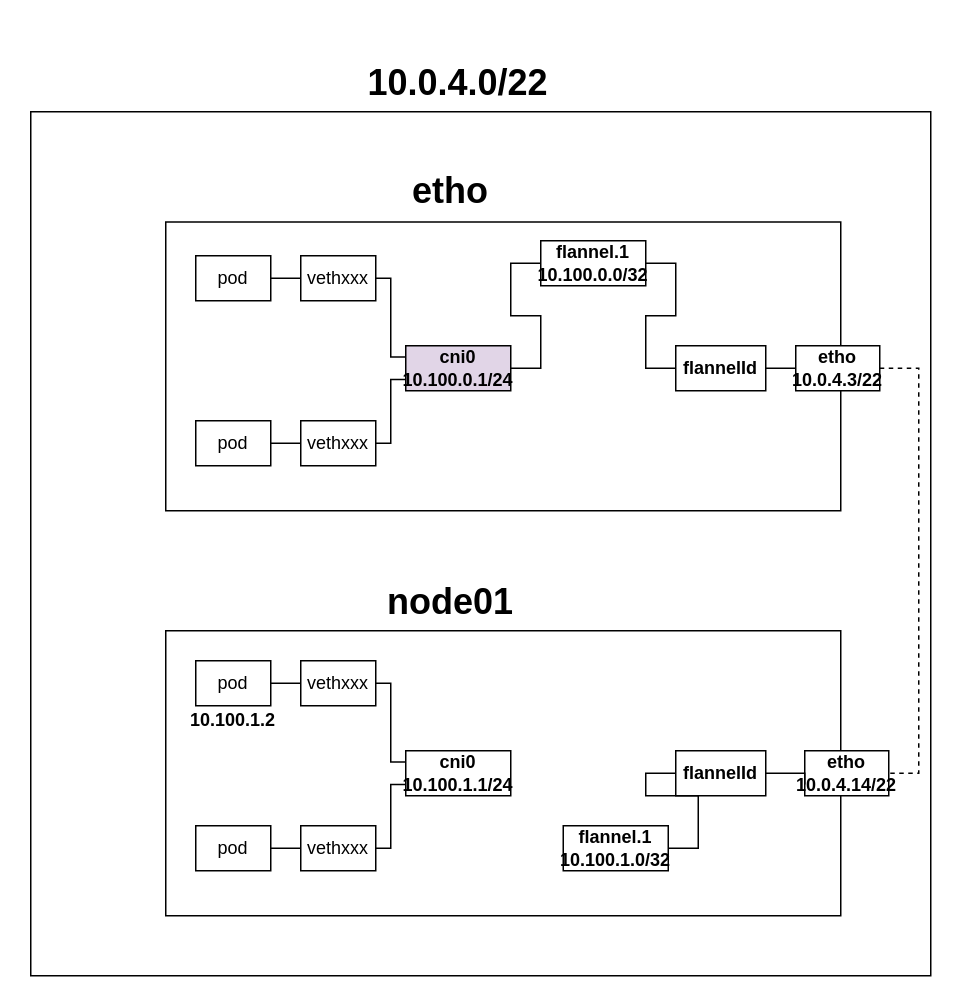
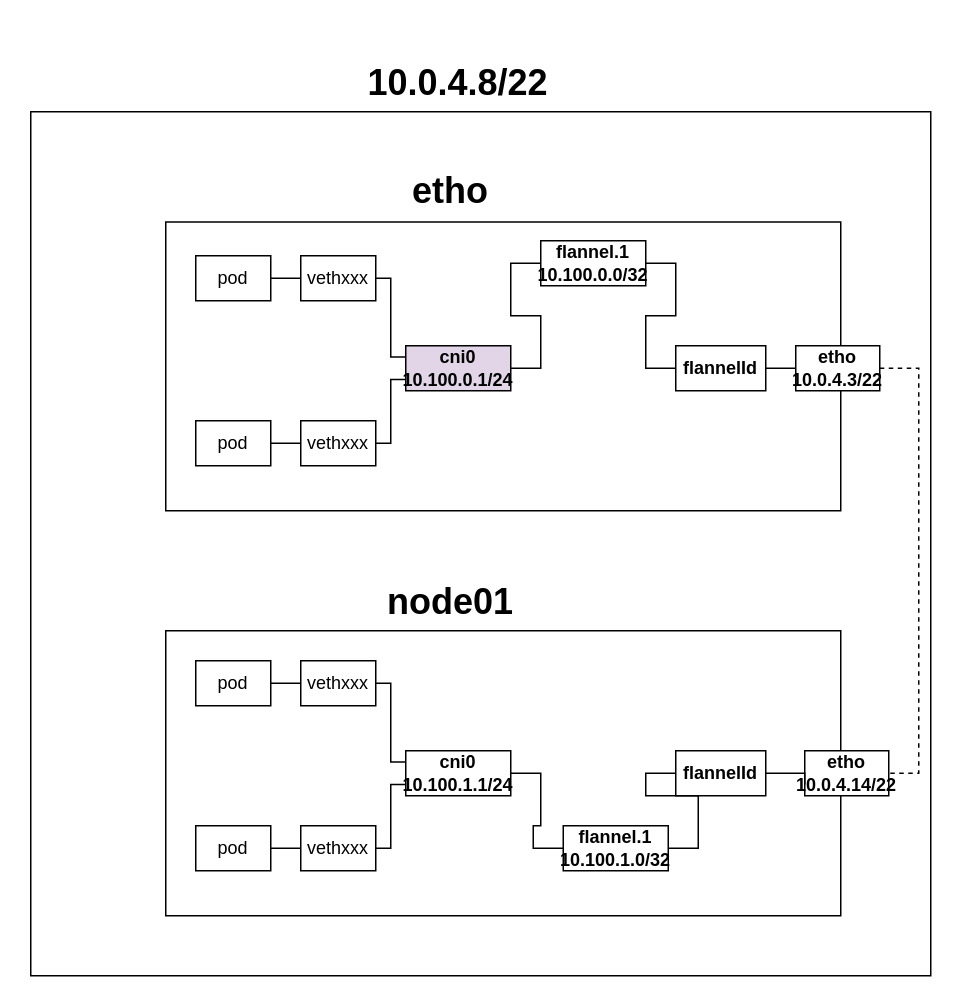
- <mxCell id="35" value="&lt;b&gt;&lt;font style=&quot;font-size: 24px&quot;&gt;10.0.4.0/22&lt;/font&gt;&lt;/b&gt;" style="text;html=1;strokeColor=none;fillColor=none;align=center;verticalAlign=middle;whiteSpace=wrap;rounded=0;" vertex="1" parent="1"><mxGeometry x="255" y="20" width="100" height="70" as="geometry" /></mxCell>
+ <mxCell id="35" value="&lt;b&gt;&lt;font style=&quot;font-size: 24px&quot;&gt;10.0.4.8/22&lt;/font&gt;&lt;/b&gt;" style="text;html=1;strokeColor=none;fillColor=none;align=center;verticalAlign=middle;whiteSpace=wrap;rounded=0;" vertex="1" parent="1"><mxGeometry x="255" y="20" width="100" height="70" as="geometry" /></mxCell>
- <mxCell id="34" value="&lt;b&gt;10.100.1.2&lt;/b&gt;" style="text;html=1;strokeColor=none;fillColor=none;align=center;verticalAlign=middle;whiteSpace=wrap;rounded=0;" parent="1" vertex="1"><mxGeometry x="135" y="470" width="40" height="20" as="geometry" /></mxCell>
+ <mxCell id="10" style="edgeStyle=orthogonalEdgeStyle;rounded=0;orthogonalLoop=1;jettySize=auto;html=1;exitX=1;exitY=0.5;exitDx=0;exitDy=0;entryX=0;entryY=0.5;entryDx=0;entryDy=0;endArrow=none;endFill=0;" parent="1" source="11" target="9" edge="1"><mxGeometry relative="1" as="geometry" /></mxCell>
